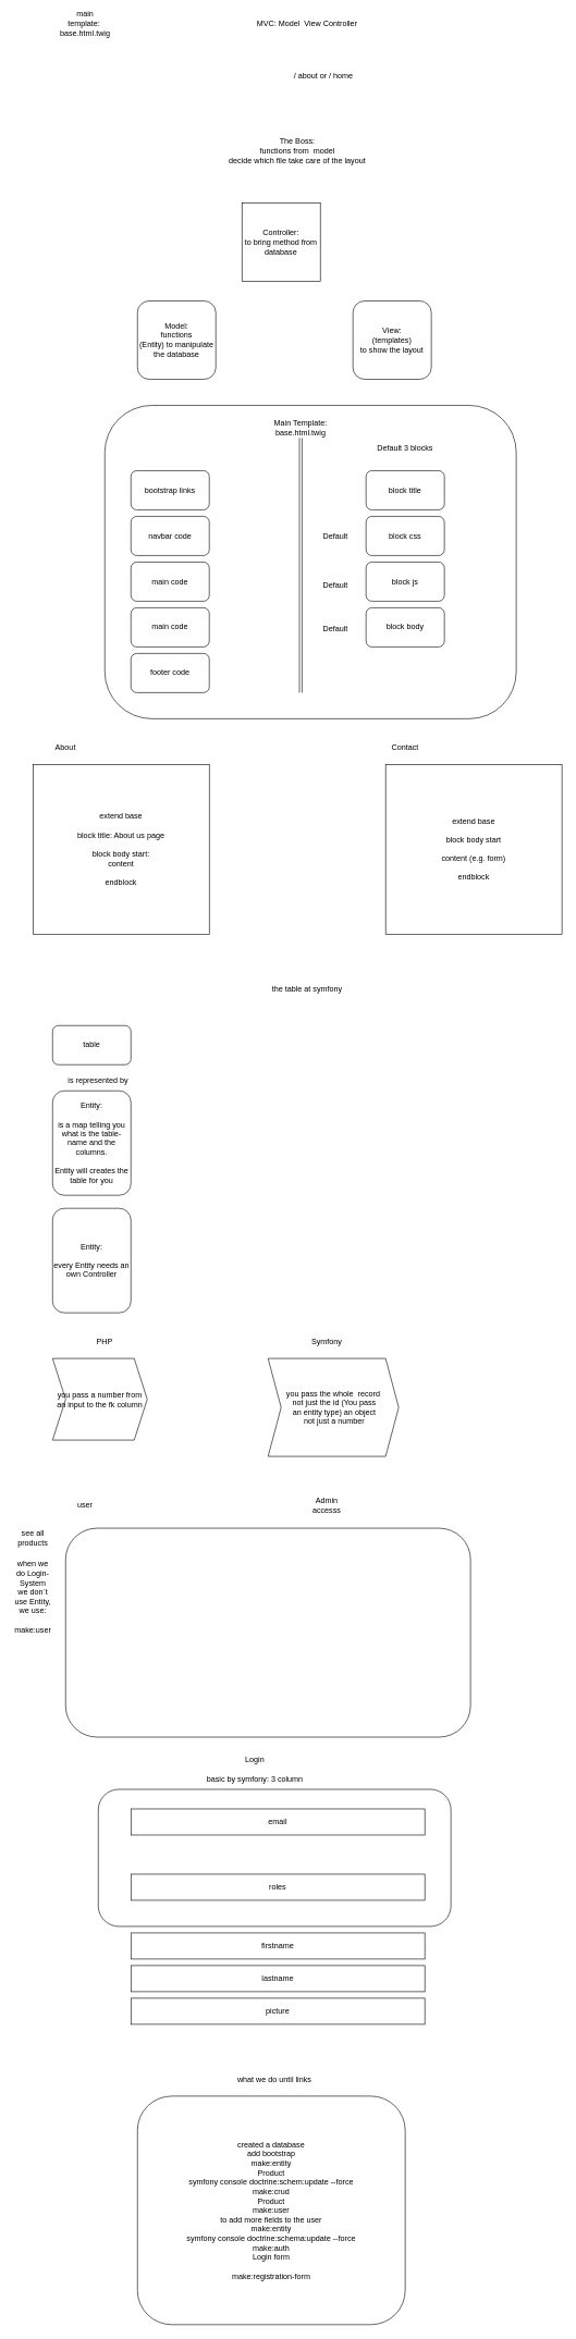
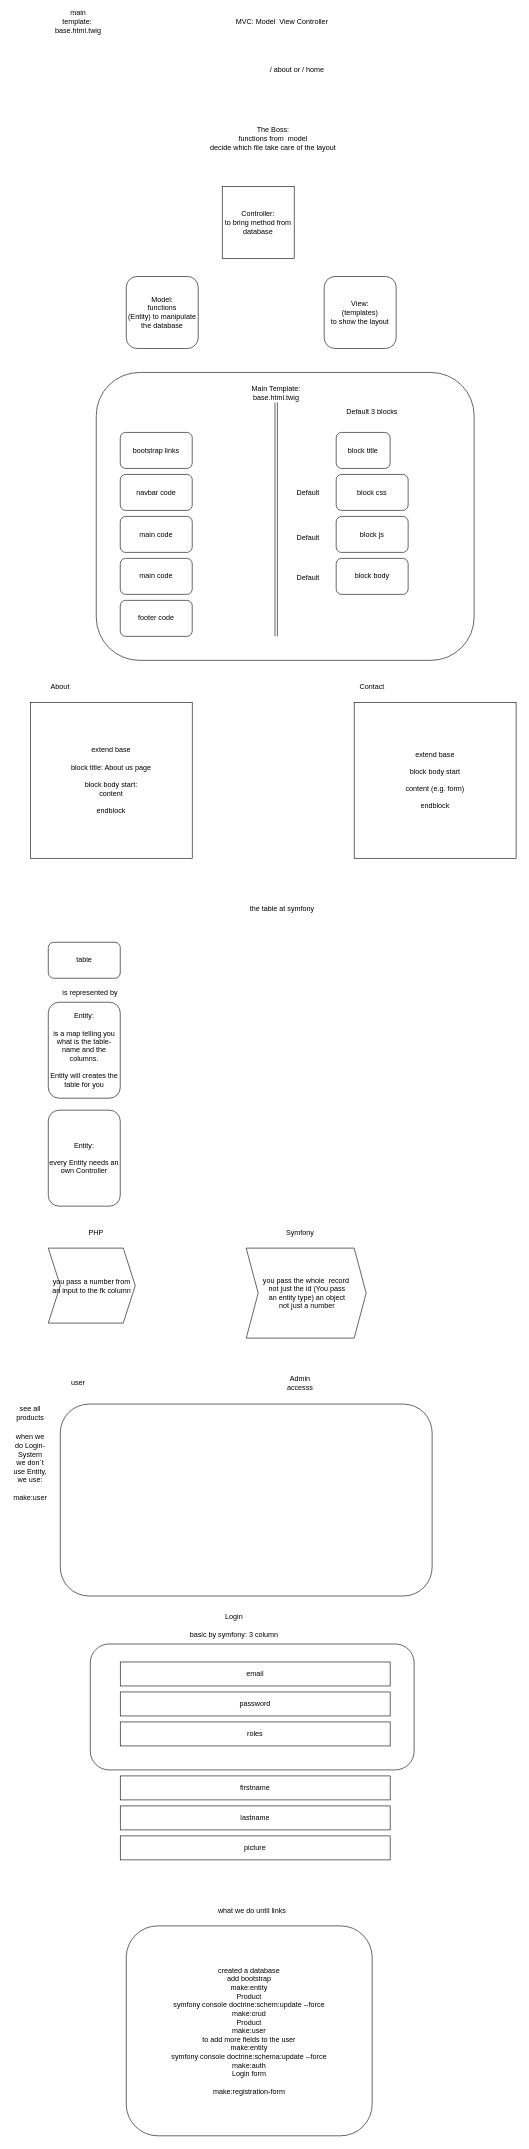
- <mxCell id="24" value="block title" style="rounded=1;whiteSpace=wrap;html=1;" parent="1" vertex="1"><mxGeometry x="560" y="720" width="120" height="60" as="geometry" /></mxCell>
+ <mxCell id="24" value="block title" style="rounded=1;whiteSpace=wrap;html=1;" parent="1" vertex="1"><mxGeometry x="560" y="720" width="90" height="60" as="geometry" /></mxCell>
+ <mxCell id="46" value="password" style="rounded=0;whiteSpace=wrap;html=1;" vertex="1" parent="1"><mxGeometry x="200" y="2820" width="450" height="40" as="geometry" /></mxCell>
